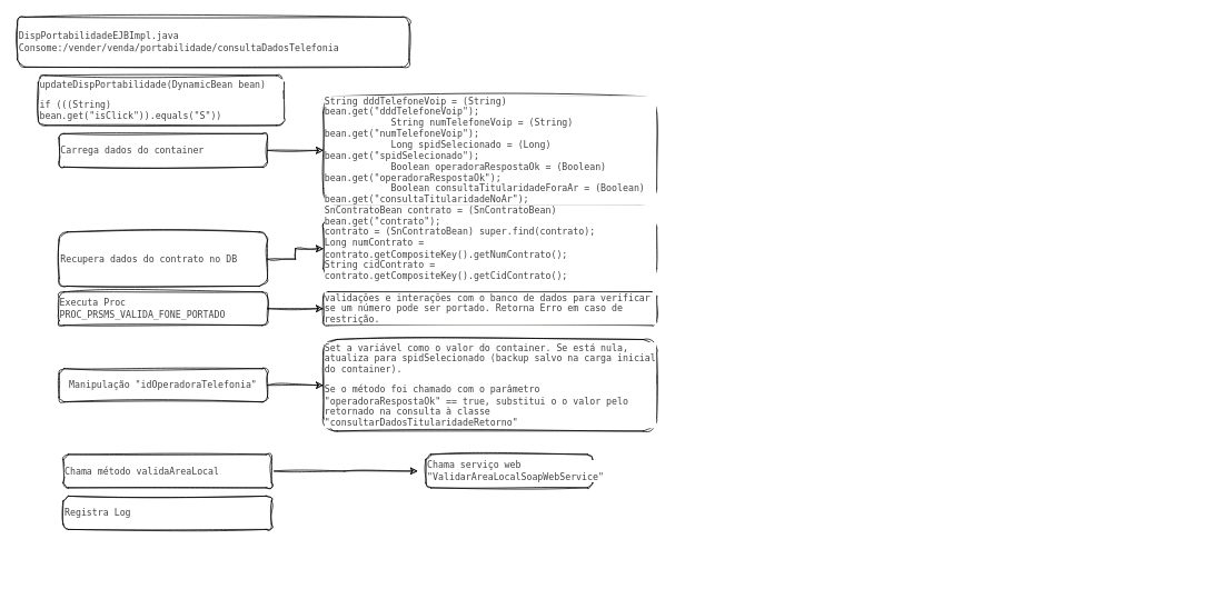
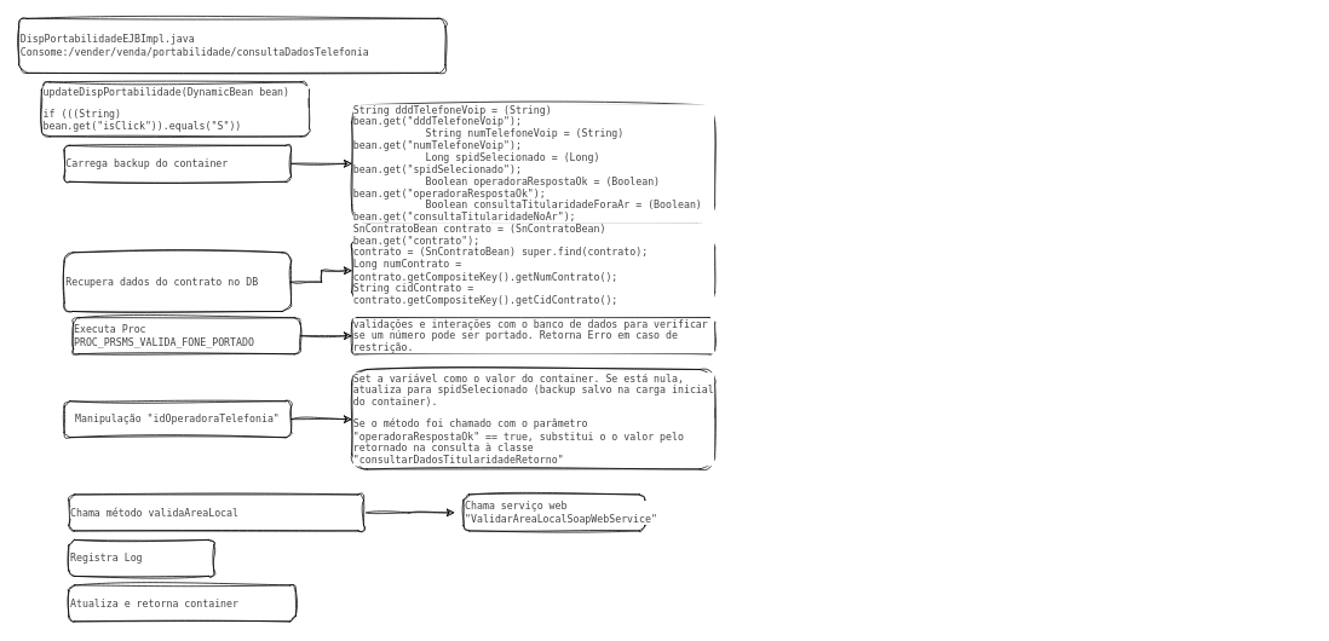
- <mxCell id="5" value="&lt;pre style=&quot;cursor: auto; user-select: text; text-wrap-mode: wrap; color: rgb(66, 66, 66); background-color: rgb(255, 255, 255);&quot; class=&quot;vC7TJ allowTextSelection&quot;&gt;Carrega dados do container&lt;/pre&gt;" style="rounded=1;whiteSpace=wrap;html=1;sketch=1;hachureGap=4;jiggle=2;curveFitting=1;fontFamily=Architects Daughter;fontSource=https%3A%2F%2Ffonts.googleapis.com%2Fcss%3Ffamily%3DArchitects%2BDaughter;fontSize=11;align=left;" parent="1" vertex="1"><mxGeometry x="70" y="160" width="250" height="40" as="geometry" /></mxCell>
+ <mxCell id="5" value="&lt;pre style=&quot;cursor: auto; user-select: text; text-wrap-mode: wrap; color: rgb(66, 66, 66); background-color: rgb(255, 255, 255);&quot; class=&quot;vC7TJ allowTextSelection&quot;&gt;Carrega backup do container&lt;/pre&gt;" style="rounded=1;whiteSpace=wrap;html=1;sketch=1;hachureGap=4;jiggle=2;curveFitting=1;fontFamily=Architects Daughter;fontSource=https%3A%2F%2Ffonts.googleapis.com%2Fcss%3Ffamily%3DArchitects%2BDaughter;fontSize=11;align=left;" parent="1" vertex="1"><mxGeometry x="70" y="160" width="250" height="40" as="geometry" /></mxCell>
- <mxCell id="9" value="&lt;pre class=&quot;vC7TJ allowTextSelection&quot; style=&quot;cursor: auto; user-select: text; text-wrap-mode: wrap; color: rgb(66, 66, 66); text-align: start; background-color: rgb(255, 255, 255);&quot;&gt;Executa Proc PROC_PRSMS_VALIDA_FONE_PORTADO&lt;/pre&gt;" style="rounded=1;whiteSpace=wrap;html=1;sketch=1;hachureGap=4;jiggle=2;curveFitting=1;fontFamily=Architects Daughter;fontSource=https%3A%2F%2Ffonts.googleapis.com%2Fcss%3Ffamily%3DArchitects%2BDaughter;fontSize=11;" parent="1" vertex="1"><mxGeometry x="70" y="350" width="250" height="40" as="geometry" /></mxCell>
+ <mxCell id="9" value="&lt;pre class=&quot;vC7TJ allowTextSelection&quot; style=&quot;cursor: auto; user-select: text; text-wrap-mode: wrap; color: rgb(66, 66, 66); text-align: start; background-color: rgb(255, 255, 255);&quot;&gt;Executa Proc PROC_PRSMS_VALIDA_FONE_PORTADO&lt;/pre&gt;" style="rounded=1;whiteSpace=wrap;html=1;sketch=1;hachureGap=4;jiggle=2;curveFitting=1;fontFamily=Architects Daughter;fontSource=https%3A%2F%2Ffonts.googleapis.com%2Fcss%3Ffamily%3DArchitects%2BDaughter;fontSize=11;" parent="1" vertex="1"><mxGeometry x="80" y="350" width="250" height="40" as="geometry" /></mxCell>
- <mxCell id="11" value="&lt;pre style=&quot;cursor: auto; user-select: text; text-wrap-mode: wrap; color: rgb(66, 66, 66); background-color: rgb(255, 255, 255);&quot; class=&quot;vC7TJ allowTextSelection&quot;&gt;Chama método validaAreaLocal&lt;/pre&gt;" style="rounded=1;whiteSpace=wrap;html=1;sketch=1;hachureGap=4;jiggle=2;curveFitting=1;fontFamily=Architects Daughter;fontSource=https%3A%2F%2Ffonts.googleapis.com%2Fcss%3Ffamily%3DArchitects%2BDaughter;fontSize=11;align=left;" parent="1" vertex="1"><mxGeometry x="75" y="545" width="250" height="40" as="geometry" /></mxCell>
+ <mxCell id="11" value="&lt;pre style=&quot;cursor: auto; user-select: text; text-wrap-mode: wrap; color: rgb(66, 66, 66); background-color: rgb(255, 255, 255);&quot; class=&quot;vC7TJ allowTextSelection&quot;&gt;Chama método validaAreaLocal&lt;/pre&gt;" style="rounded=1;whiteSpace=wrap;html=1;sketch=1;hachureGap=4;jiggle=2;curveFitting=1;fontFamily=Architects Daughter;fontSource=https%3A%2F%2Ffonts.googleapis.com%2Fcss%3Ffamily%3DArchitects%2BDaughter;fontSize=11;align=left;" parent="1" vertex="1"><mxGeometry x="75" y="545" width="325" height="40" as="geometry" /></mxCell>
- <mxCell id="12" value="&lt;pre style=&quot;cursor: auto; user-select: text; text-wrap-mode: wrap; color: rgb(66, 66, 66); background-color: rgb(255, 255, 255);&quot; class=&quot;vC7TJ allowTextSelection&quot;&gt;Registra Log&lt;/pre&gt;" style="rounded=1;whiteSpace=wrap;html=1;sketch=1;hachureGap=4;jiggle=2;curveFitting=1;fontFamily=Architects Daughter;fontSource=https%3A%2F%2Ffonts.googleapis.com%2Fcss%3Ffamily%3DArchitects%2BDaughter;fontSize=11;align=left;" vertex="1" parent="1"><mxGeometry x="75" y="595" width="250" height="40" as="geometry" /></mxCell>
+ <mxCell id="12" value="&lt;pre style=&quot;cursor: auto; user-select: text; text-wrap-mode: wrap; color: rgb(66, 66, 66); background-color: rgb(255, 255, 255);&quot; class=&quot;vC7TJ allowTextSelection&quot;&gt;Registra Log&lt;/pre&gt;" style="rounded=1;whiteSpace=wrap;html=1;sketch=1;hachureGap=4;jiggle=2;curveFitting=1;fontFamily=Architects Daughter;fontSource=https%3A%2F%2Ffonts.googleapis.com%2Fcss%3Ffamily%3DArchitects%2BDaughter;fontSize=11;align=left;" vertex="1" parent="1"><mxGeometry x="75" y="595" width="160" height="40" as="geometry" /></mxCell>
+ <mxCell id="13" value="&lt;pre style=&quot;cursor: auto; user-select: text; text-wrap-mode: wrap; color: rgb(66, 66, 66); background-color: rgb(255, 255, 255);&quot; class=&quot;vC7TJ allowTextSelection&quot;&gt;Atualiza e retorna container&lt;/pre&gt;" style="rounded=1;whiteSpace=wrap;html=1;sketch=1;hachureGap=4;jiggle=2;curveFitting=1;fontFamily=Architects Daughter;fontSource=https%3A%2F%2Ffonts.googleapis.com%2Fcss%3Ffamily%3DArchitects%2BDaughter;fontSize=11;align=left;" vertex="1" parent="1"><mxGeometry x="75" y="645" width="250" height="40" as="geometry" /></mxCell>
